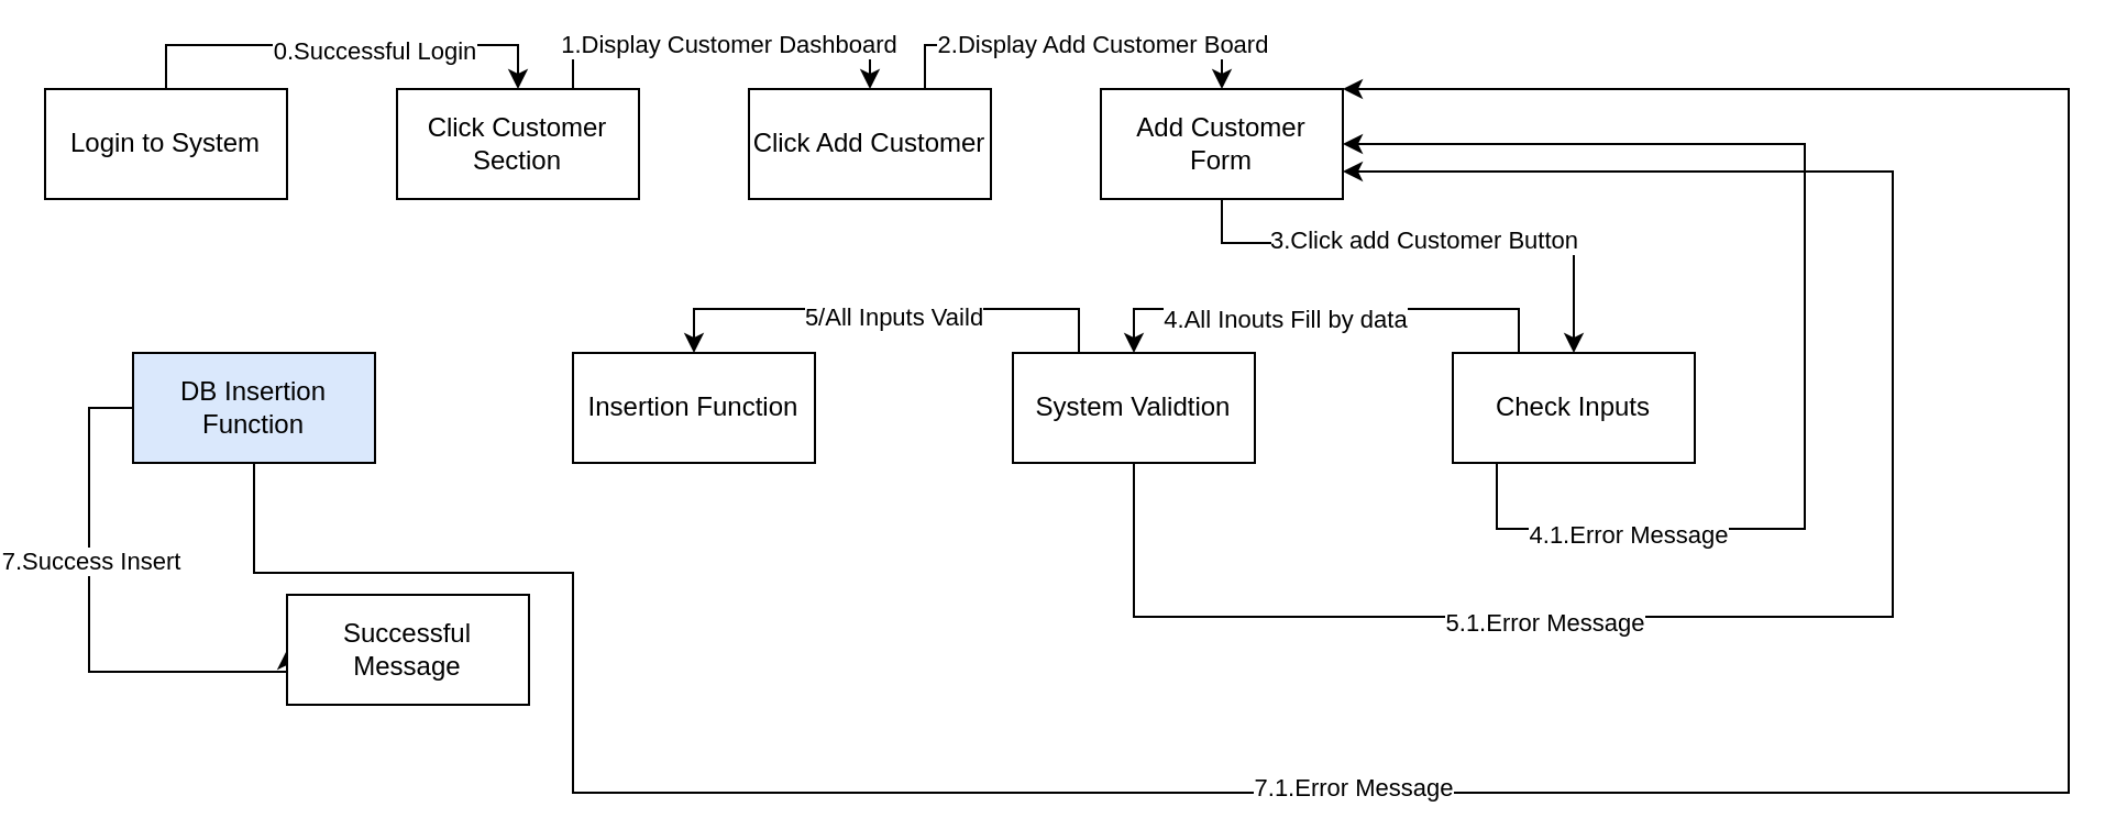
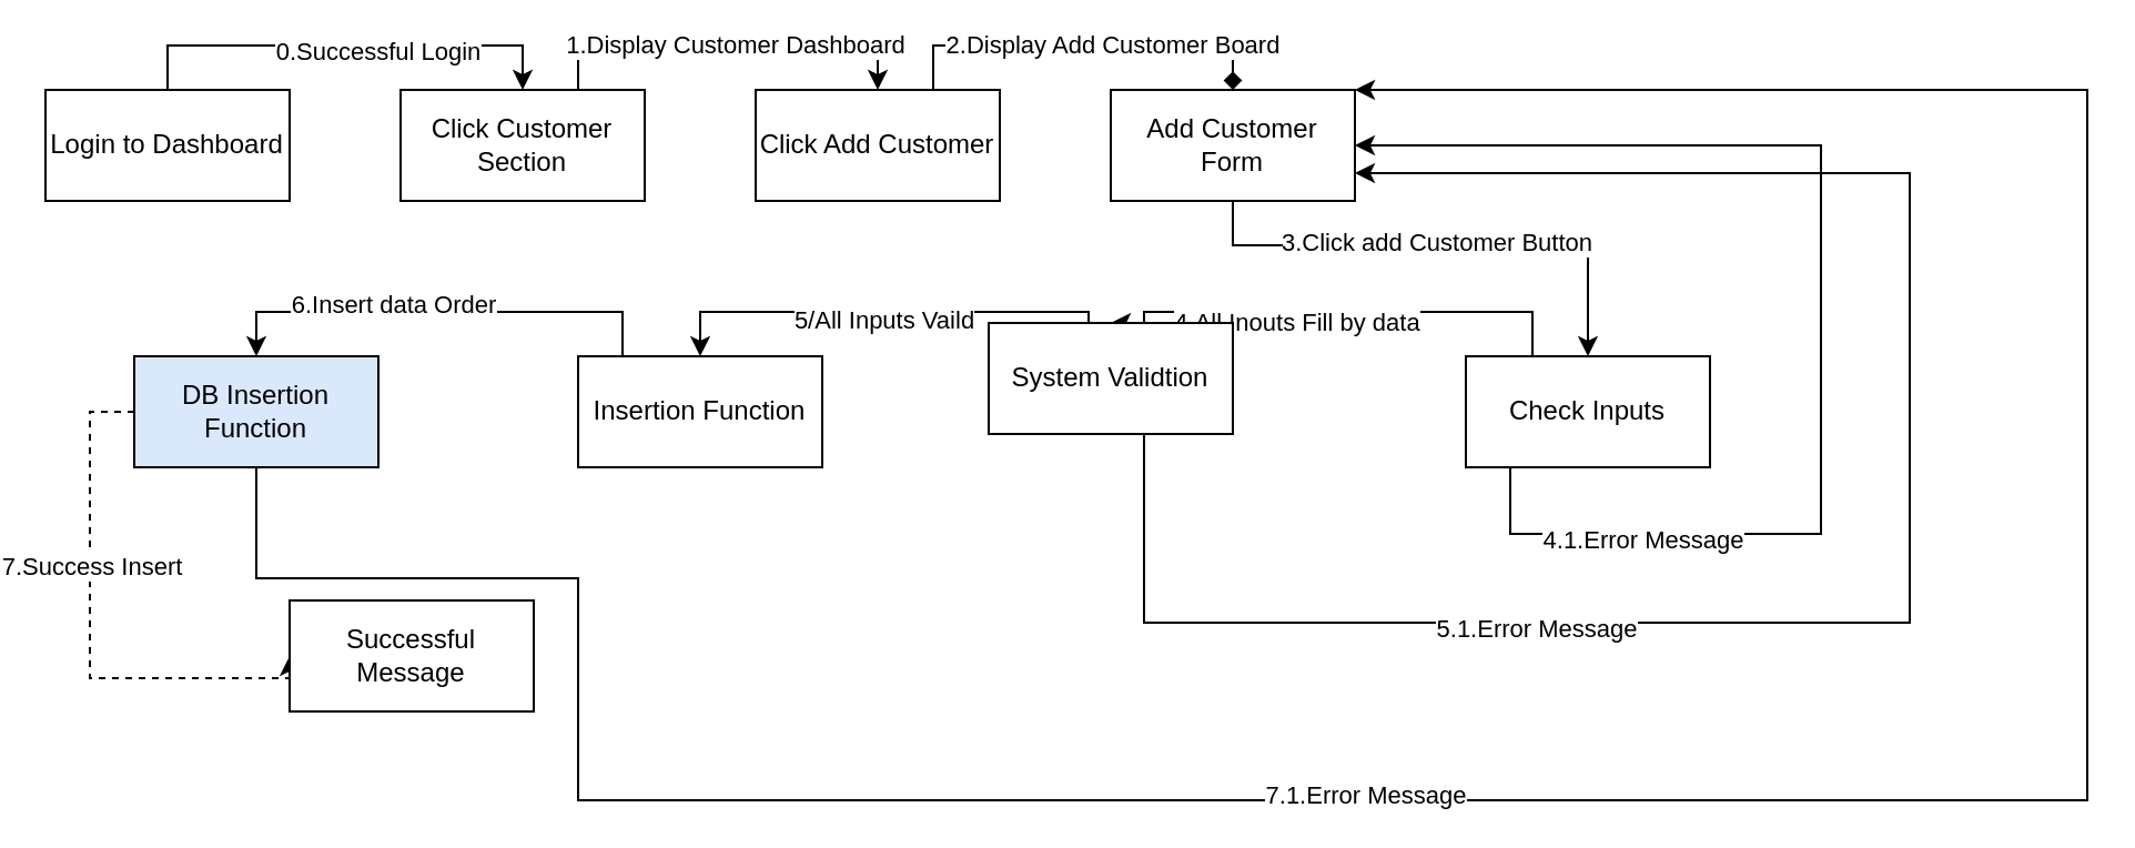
- <mxCell id="8" style="edgeStyle=orthogonalEdgeStyle;rounded=0;orthogonalLoop=1;jettySize=auto;html=1;entryX=0.5;entryY=0;entryDx=0;entryDy=0;" edge="1" parent="1" source="10" target="13"><mxGeometry relative="1" as="geometry"><Array as="points"><mxPoint x="420" y="20" /><mxPoint x="555" y="20" /></Array></mxGeometry></mxCell>
+ <mxCell id="8" style="edgeStyle=orthogonalEdgeStyle;rounded=0;orthogonalLoop=1;jettySize=auto;html=1;entryX=0.5;entryY=0;entryDx=0;entryDy=0;endArrow=diamond;" edge="1" parent="1" source="10" target="13"><mxGeometry relative="1" as="geometry"><Array as="points"><mxPoint x="420" y="20" /><mxPoint x="555" y="20" /></Array></mxGeometry></mxCell>
- <mxCell id="4" value="Login to System" style="html=1;whiteSpace=wrap;" vertex="1" parent="1"><mxGeometry x="20" y="40" width="110" height="50" as="geometry" /></mxCell>
+ <mxCell id="4" value="Login to Dashboard" style="html=1;whiteSpace=wrap;" vertex="1" parent="1"><mxGeometry x="20" y="40" width="110" height="50" as="geometry" /></mxCell>
+ <mxCell id="24" style="edgeStyle=orthogonalEdgeStyle;rounded=0;orthogonalLoop=1;jettySize=auto;html=1;entryX=0.5;entryY=0;entryDx=0;entryDy=0;" edge="1" parent="1" source="26" target="31"><mxGeometry relative="1" as="geometry"><Array as="points"><mxPoint x="280" y="140" /><mxPoint x="115" y="140" /></Array></mxGeometry></mxCell>
+ <mxCell id="25" value="6.Insert data Order" style="edgeLabel;html=1;align=center;verticalAlign=middle;resizable=0;points=[];" vertex="1" connectable="0" parent="24"><mxGeometry x="0.214" y="-4" relative="1" as="geometry"><mxPoint as="offset" /></mxGeometry></mxCell>
- <mxCell id="23" value="System Validtion" style="html=1;whiteSpace=wrap;" vertex="1" parent="1"><mxGeometry x="460" y="160" width="110" height="50" as="geometry" /></mxCell>
+ <mxCell id="23" value="System Validtion" style="html=1;whiteSpace=wrap;" vertex="1" parent="1"><mxGeometry x="445" y="145" width="110" height="50" as="geometry" /></mxCell>
- <mxCell id="27" style="edgeStyle=orthogonalEdgeStyle;rounded=0;orthogonalLoop=1;jettySize=auto;html=1;entryX=0;entryY=0.5;entryDx=0;entryDy=0;" edge="1" parent="1" source="31" target="32"><mxGeometry relative="1" as="geometry"><Array as="points"><mxPoint x="40" y="185" /><mxPoint x="40" y="305" /></Array></mxGeometry></mxCell>
+ <mxCell id="27" style="edgeStyle=orthogonalEdgeStyle;rounded=0;orthogonalLoop=1;jettySize=auto;html=1;entryX=0;entryY=0.5;entryDx=0;entryDy=0;dashed=1;" edge="1" parent="1" source="31" target="32"><mxGeometry relative="1" as="geometry"><Array as="points"><mxPoint x="40" y="185" /><mxPoint x="40" y="305" /></Array></mxGeometry></mxCell>
